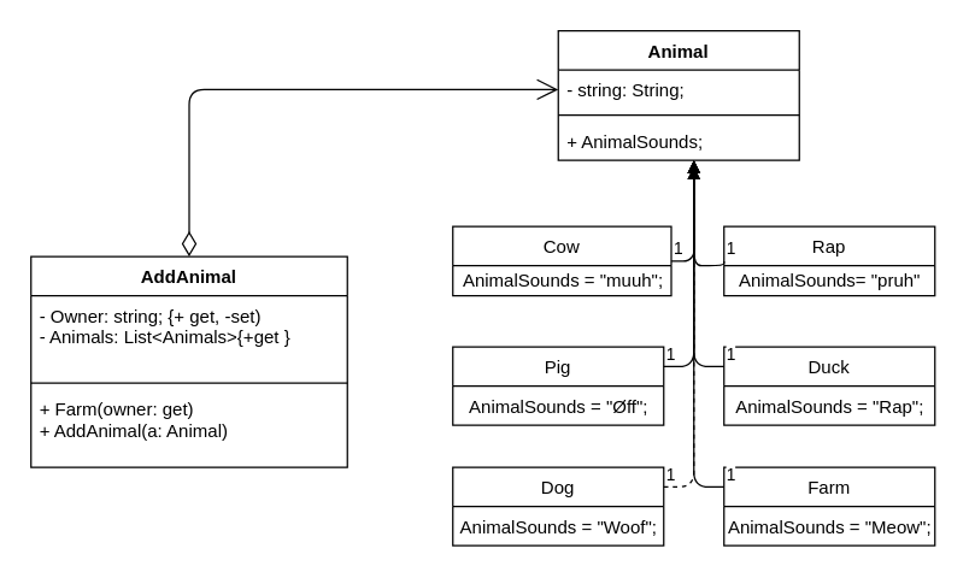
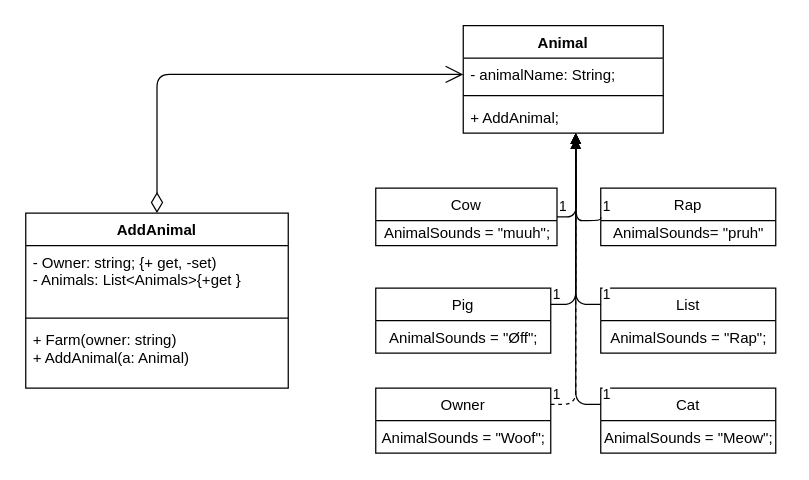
- <mxCell id="17" value="- string: String;" style="text;strokeColor=none;fillColor=none;align=left;verticalAlign=top;spacingLeft=4;spacingRight=4;overflow=hidden;rotatable=0;points=[[0,0.5],[1,0.5]];portConstraint=eastwest;" parent="16" vertex="1"><mxGeometry y="26" width="160" height="26" as="geometry" /></mxCell>
+ <mxCell id="17" value="- animalName: String;" style="text;strokeColor=none;fillColor=none;align=left;verticalAlign=top;spacingLeft=4;spacingRight=4;overflow=hidden;rotatable=0;points=[[0,0.5],[1,0.5]];portConstraint=eastwest;" parent="16" vertex="1"><mxGeometry y="26" width="160" height="26" as="geometry" /></mxCell>
- <mxCell id="19" value="+ AnimalSounds;" style="text;strokeColor=none;fillColor=none;align=left;verticalAlign=top;spacingLeft=4;spacingRight=4;overflow=hidden;rotatable=0;points=[[0,0.5],[1,0.5]];portConstraint=eastwest;" parent="16" vertex="1"><mxGeometry y="60" width="160" height="26" as="geometry" /></mxCell>
+ <mxCell id="19" value="+ AddAnimal;" style="text;strokeColor=none;fillColor=none;align=left;verticalAlign=top;spacingLeft=4;spacingRight=4;overflow=hidden;rotatable=0;points=[[0,0.5],[1,0.5]];portConstraint=eastwest;" parent="16" vertex="1"><mxGeometry y="60" width="160" height="26" as="geometry" /></mxCell>
- <mxCell id="13" value="Duck" style="swimlane;fontStyle=0;childLayout=stackLayout;horizontal=1;startSize=26;fillColor=none;horizontalStack=0;resizeParent=1;resizeParentMax=0;resizeLast=0;collapsible=1;marginBottom=0;" parent="1" vertex="1"><mxGeometry x="480" y="230" width="140" height="52" as="geometry" /></mxCell>
+ <mxCell id="13" value="List" style="swimlane;fontStyle=0;childLayout=stackLayout;horizontal=1;startSize=26;fillColor=none;horizontalStack=0;resizeParent=1;resizeParentMax=0;resizeLast=0;collapsible=1;marginBottom=0;" parent="1" vertex="1"><mxGeometry x="480" y="230" width="140" height="52" as="geometry" /></mxCell>
- <mxCell id="5" value="+ Farm(owner: get)&#10;+ AddAnimal(a: Animal)" style="text;strokeColor=none;fillColor=none;align=left;verticalAlign=top;spacingLeft=4;spacingRight=4;overflow=hidden;rotatable=0;points=[[0,0.5],[1,0.5]];portConstraint=eastwest;" parent="2" vertex="1"><mxGeometry y="88" width="210" height="52" as="geometry" /></mxCell>
+ <mxCell id="5" value="+ Farm(owner: string)&#10;+ AddAnimal(a: Animal)" style="text;strokeColor=none;fillColor=none;align=left;verticalAlign=top;spacingLeft=4;spacingRight=4;overflow=hidden;rotatable=0;points=[[0,0.5],[1,0.5]];portConstraint=eastwest;" parent="2" vertex="1"><mxGeometry y="88" width="210" height="52" as="geometry" /></mxCell>
- <mxCell id="11" value="Dog" style="swimlane;fontStyle=0;childLayout=stackLayout;horizontal=1;startSize=26;fillColor=none;horizontalStack=0;resizeParent=1;resizeParentMax=0;resizeLast=0;collapsible=1;marginBottom=0;" parent="1" vertex="1"><mxGeometry x="300" y="310" width="140" height="52" as="geometry" /></mxCell>
+ <mxCell id="11" value="Owner" style="swimlane;fontStyle=0;childLayout=stackLayout;horizontal=1;startSize=26;fillColor=none;horizontalStack=0;resizeParent=1;resizeParentMax=0;resizeLast=0;collapsible=1;marginBottom=0;" parent="1" vertex="1"><mxGeometry x="300" y="310" width="140" height="52" as="geometry" /></mxCell>
- <mxCell id="12" value="Farm" style="swimlane;fontStyle=0;childLayout=stackLayout;horizontal=1;startSize=26;fillColor=none;horizontalStack=0;resizeParent=1;resizeParentMax=0;resizeLast=0;collapsible=1;marginBottom=0;" parent="1" vertex="1"><mxGeometry x="480" y="310" width="140" height="52" as="geometry" /></mxCell>
+ <mxCell id="12" value="Cat" style="swimlane;fontStyle=0;childLayout=stackLayout;horizontal=1;startSize=26;fillColor=none;horizontalStack=0;resizeParent=1;resizeParentMax=0;resizeLast=0;collapsible=1;marginBottom=0;" parent="1" vertex="1"><mxGeometry x="480" y="310" width="140" height="52" as="geometry" /></mxCell>
